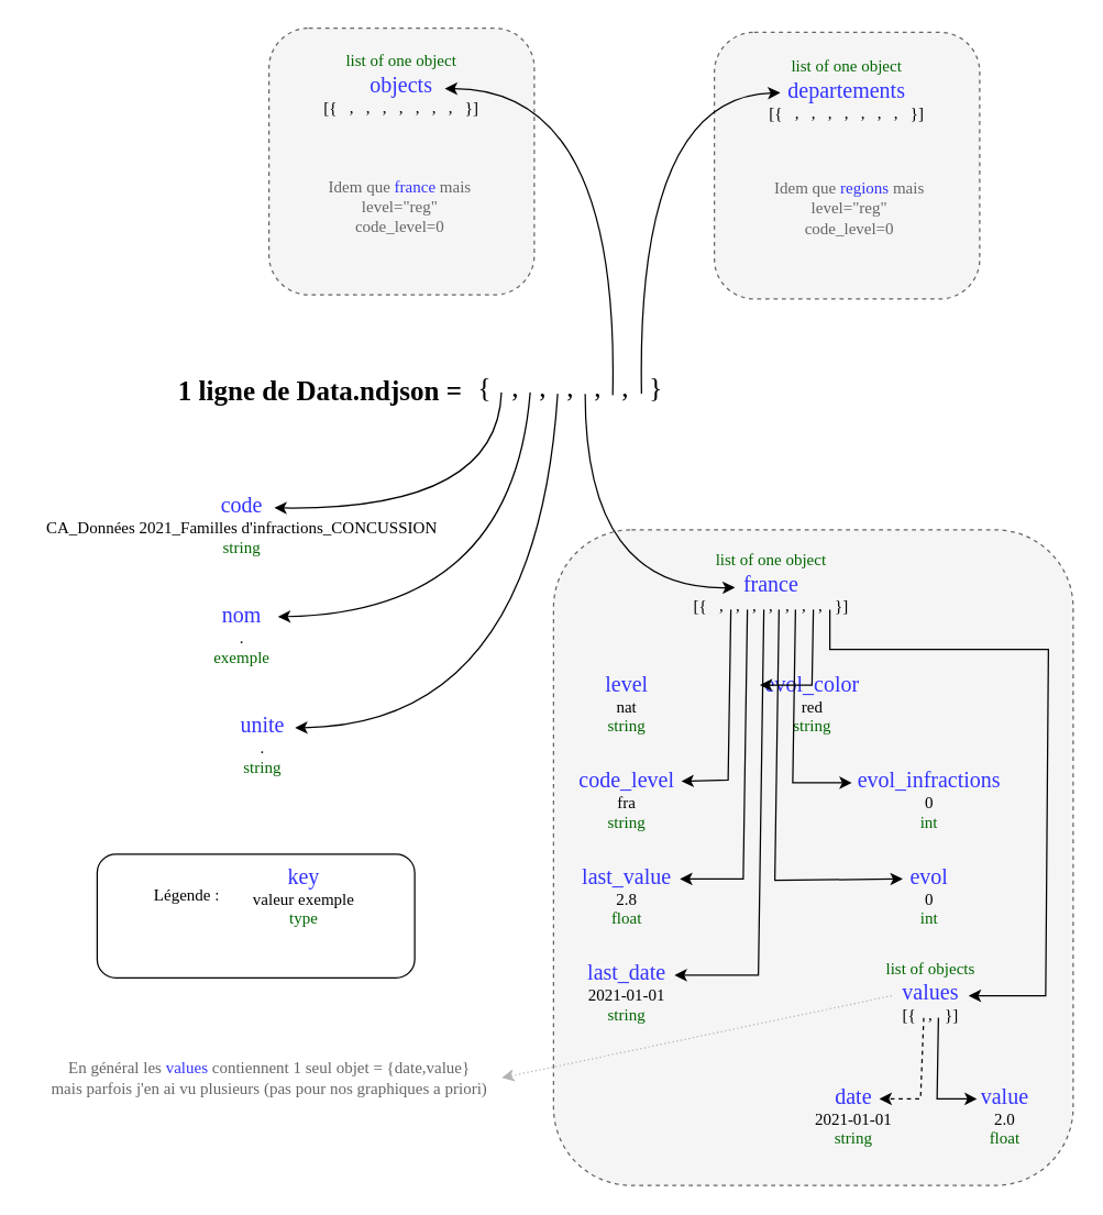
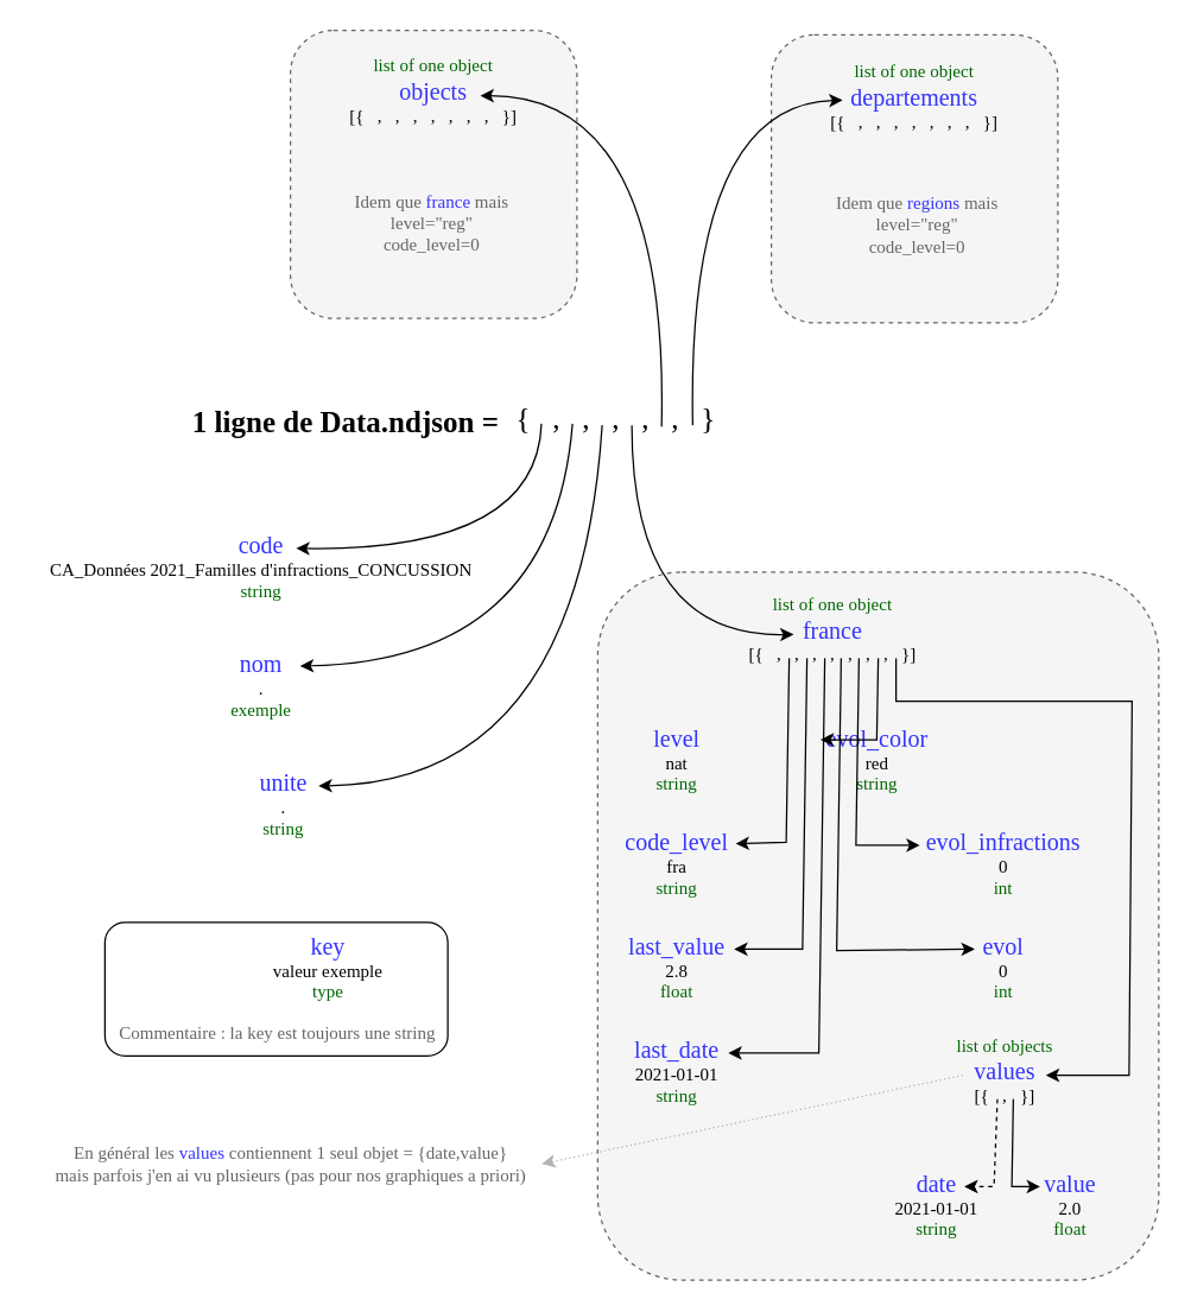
- <mxCell id="37" value="&lt;font face=&quot;Times New Roman&quot;&gt;Légende :&lt;br&gt;&lt;/font&gt;" style="text;html=1;align=center;verticalAlign=middle;resizable=0;points=[];autosize=1;strokeColor=none;fillColor=none;container=0;" parent="34" vertex="1"><mxGeometry x="30" y="15" width="70" height="30" as="geometry" /></mxCell>
+ <mxCell id="38" value="&lt;font face=&quot;Times New Roman&quot; color=&quot;#666666&quot;&gt;Commentaire : la key est toujours une string&lt;br&gt;&lt;/font&gt;" style="text;html=1;align=center;verticalAlign=middle;resizable=0;points=[];autosize=1;strokeColor=none;fillColor=none;container=0;" parent="34" vertex="1"><mxGeometry y="62" width="231" height="26" as="geometry" /></mxCell>
- <mxCell id="29" value="&lt;div&gt;&lt;font style=&quot;font-size: 16px;&quot; face=&quot;Times New Roman&quot; color=&quot;#3333ff&quot;&gt;date&lt;/font&gt;&lt;/div&gt;&lt;div&gt;&lt;font face=&quot;Times New Roman&quot;&gt;2021-01-01&lt;/font&gt;&lt;/div&gt;&lt;div&gt;&lt;font face=&quot;Times New Roman&quot; color=&quot;#006600&quot;&gt;string&lt;br&gt;&lt;/font&gt;&lt;/div&gt;" style="text;html=1;align=center;verticalAlign=middle;resizable=0;points=[];autosize=1;strokeColor=none;fillColor=none;" parent="1" vertex="1"><mxGeometry x="580" y="781" width="80" height="60" as="geometry" /></mxCell>
+ <mxCell id="29" value="&lt;div&gt;&lt;font style=&quot;font-size: 16px;&quot; face=&quot;Times New Roman&quot; color=&quot;#3333ff&quot;&gt;date&lt;/font&gt;&lt;/div&gt;&lt;div&gt;&lt;font face=&quot;Times New Roman&quot;&gt;2021-01-01&lt;/font&gt;&lt;/div&gt;&lt;div&gt;&lt;font face=&quot;Times New Roman&quot; color=&quot;#006600&quot;&gt;string&lt;br&gt;&lt;/font&gt;&lt;/div&gt;" style="text;html=1;align=center;verticalAlign=middle;resizable=0;points=[];autosize=1;strokeColor=none;fillColor=none;" parent="1" vertex="1"><mxGeometry x="590" y="781" width="80" height="60" as="geometry" /></mxCell>
- <mxCell id="30" value="&lt;div&gt;&lt;font style=&quot;font-size: 16px;&quot; face=&quot;Times New Roman&quot; color=&quot;#3333ff&quot;&gt;value&lt;/font&gt;&lt;/div&gt;&lt;div&gt;&lt;font face=&quot;Times New Roman&quot;&gt;2.0&lt;/font&gt;&lt;/div&gt;&lt;div&gt;&lt;font face=&quot;Times New Roman&quot; color=&quot;#006600&quot;&gt;float&lt;br&gt;&lt;/font&gt;&lt;/div&gt;" style="text;html=1;align=center;verticalAlign=middle;resizable=0;points=[];autosize=1;strokeColor=none;fillColor=none;" parent="1" vertex="1"><mxGeometry x="700" y="781" width="60" height="60" as="geometry" /></mxCell>
+ <mxCell id="30" value="&lt;div&gt;&lt;font style=&quot;font-size: 16px;&quot; face=&quot;Times New Roman&quot; color=&quot;#3333ff&quot;&gt;value&lt;/font&gt;&lt;/div&gt;&lt;div&gt;&lt;font face=&quot;Times New Roman&quot;&gt;2.0&lt;/font&gt;&lt;/div&gt;&lt;div&gt;&lt;font face=&quot;Times New Roman&quot; color=&quot;#006600&quot;&gt;float&lt;br&gt;&lt;/font&gt;&lt;/div&gt;" style="text;html=1;align=center;verticalAlign=middle;resizable=0;points=[];autosize=1;strokeColor=none;fillColor=none;" parent="1" vertex="1"><mxGeometry x="690" y="781" width="60" height="60" as="geometry" /></mxCell>
